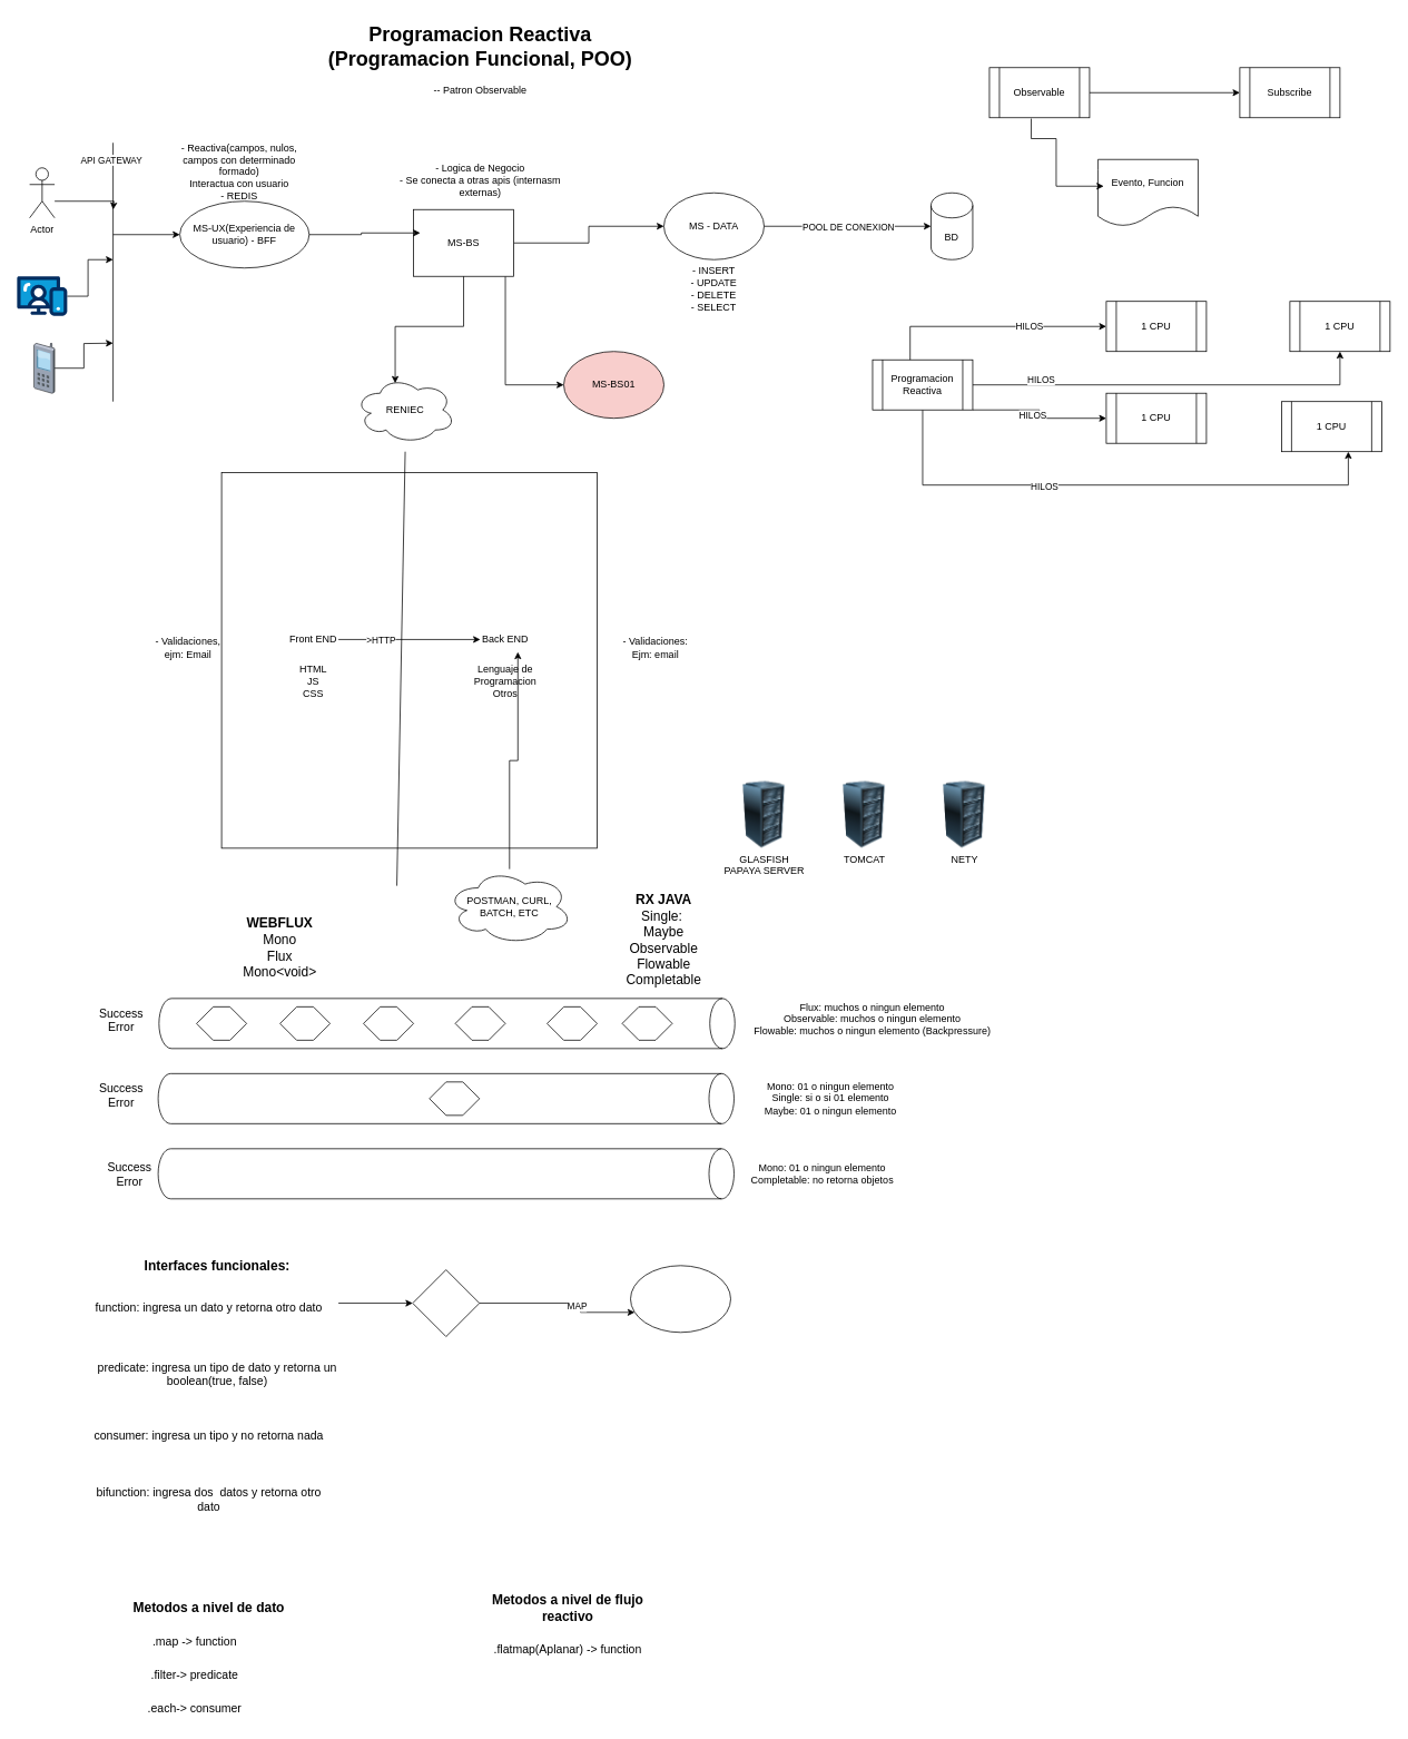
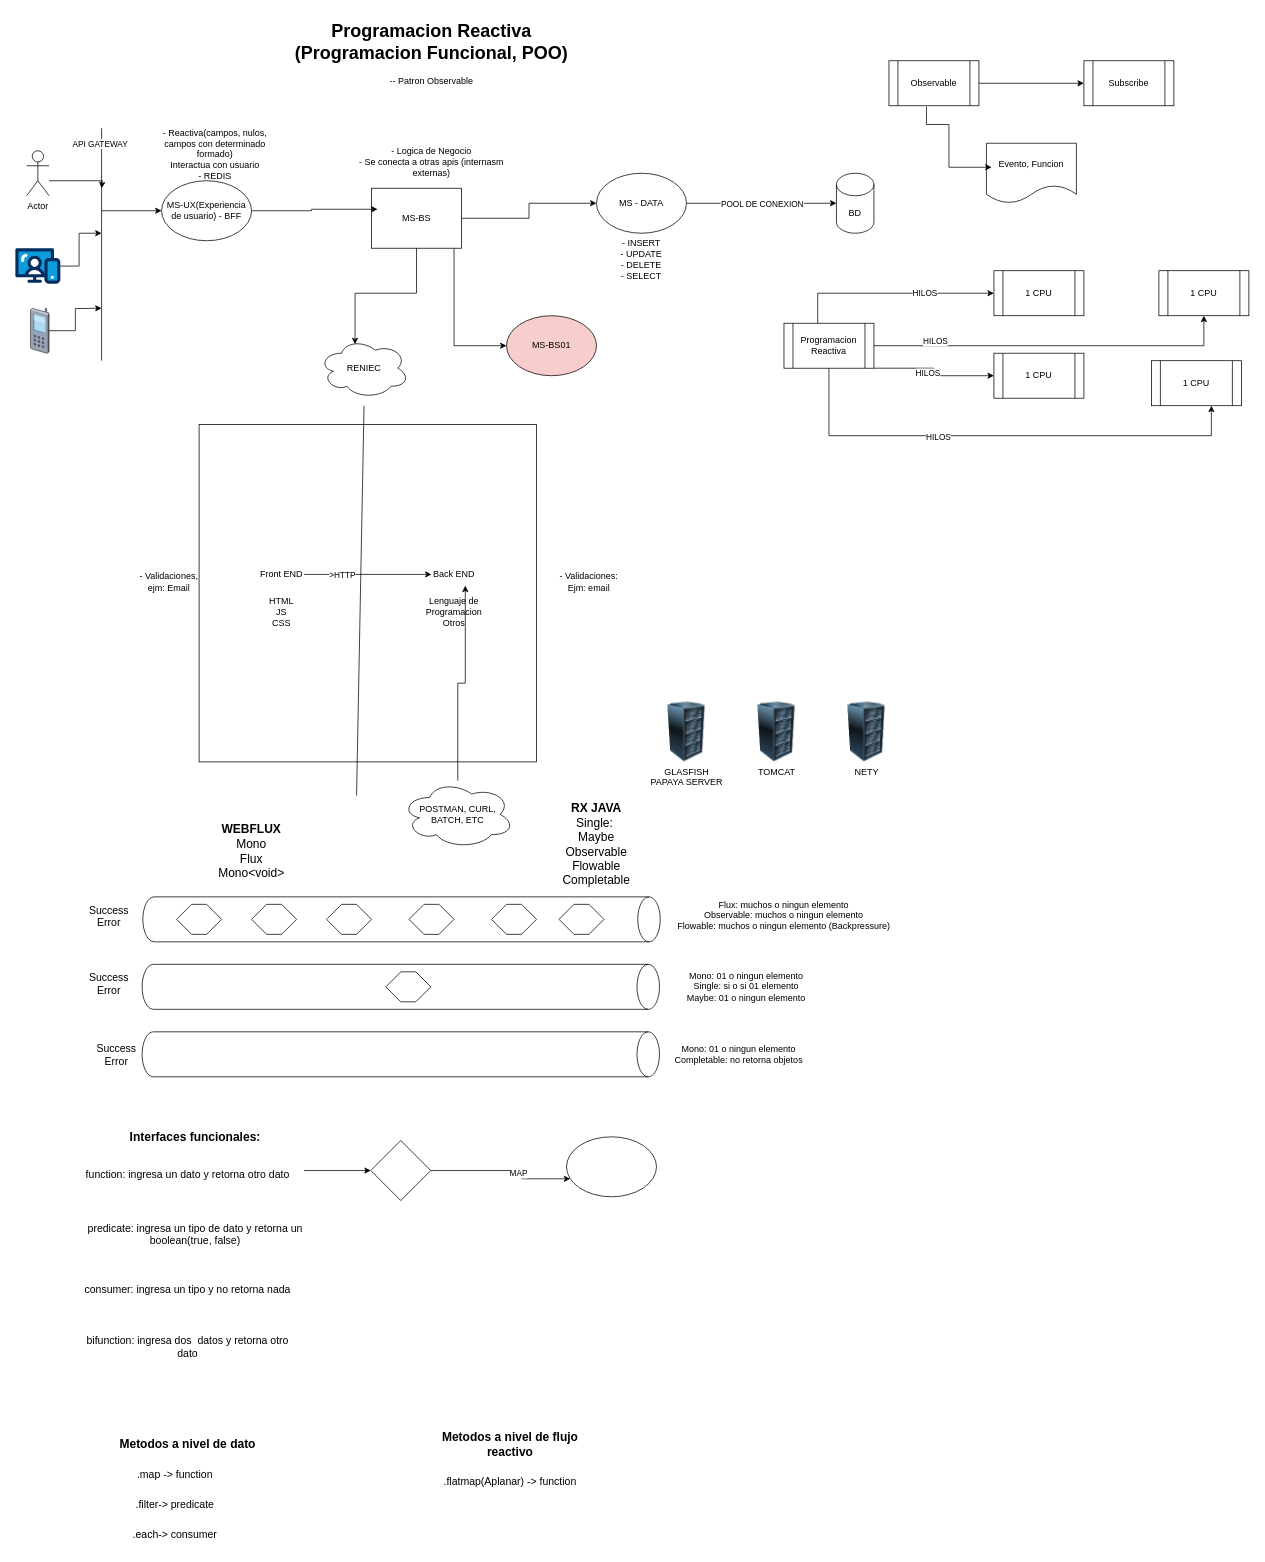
- <mxCell id="41" value="Subscribe" style="shape=process;whiteSpace=wrap;html=1;backgroundOutline=1;" vertex="1" parent="1"><mxGeometry x="1485" y="80" width="120" height="60" as="geometry" /></mxCell>
+ <mxCell id="41" value="Subscribe" style="shape=process;whiteSpace=wrap;html=1;backgroundOutline=1;" vertex="1" parent="1"><mxGeometry x="1445" y="80" width="120" height="60" as="geometry" /></mxCell>
- <mxCell id="2" value="MS-UX(Experiencia de usuario) - BFF" style="ellipse;whiteSpace=wrap;html=1;" vertex="1" parent="1"><mxGeometry x="215" y="240" width="155" height="80" as="geometry" /></mxCell>
+ <mxCell id="2" value="MS-UX(Experiencia de usuario) - BFF" style="ellipse;whiteSpace=wrap;html=1;" vertex="1" parent="1"><mxGeometry x="215" y="240" width="120" height="80" as="geometry" /></mxCell>
